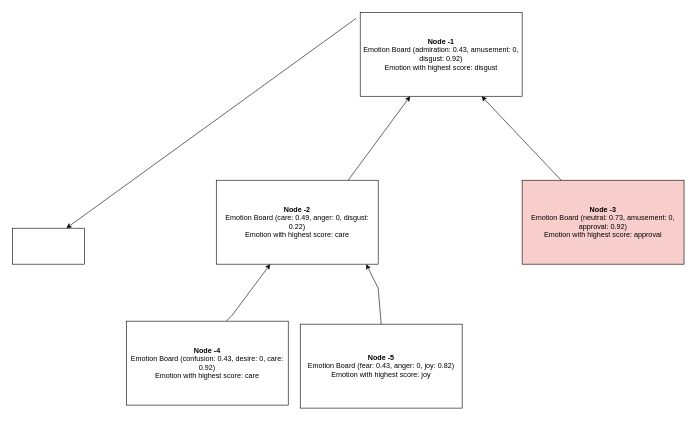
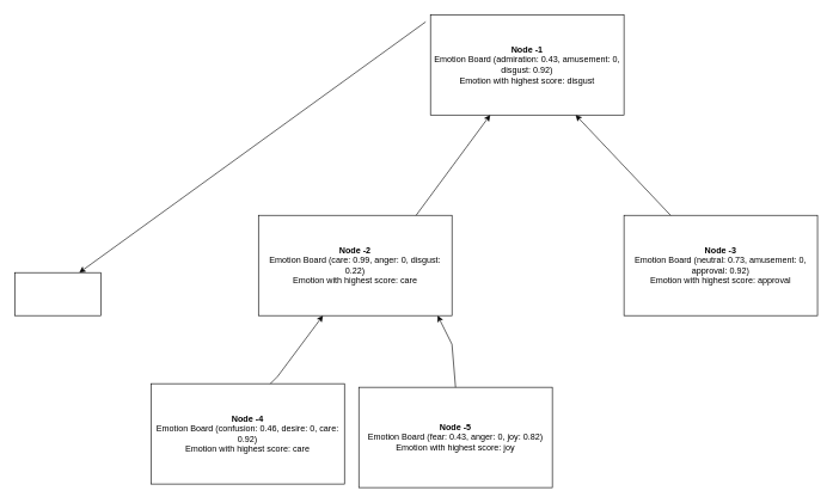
- <mxCell id="4" value="&lt;b&gt;Node -2&lt;br&gt;&lt;/b&gt;Emotion Board (care: 0.49, anger: 0, disgust: 0.22)&lt;br&gt;Emotion with highest score: care" style="rounded=0;whiteSpace=wrap;html=1;" vertex="1" parent="1"><mxGeometry x="360" y="300" width="270" height="140" as="geometry" /></mxCell>
+ <mxCell id="4" value="&lt;b&gt;Node -2&lt;br&gt;&lt;/b&gt;Emotion Board (care: 0.99, anger: 0, disgust: 0.22)&lt;br&gt;Emotion with highest score: care" style="rounded=0;whiteSpace=wrap;html=1;" vertex="1" parent="1"><mxGeometry x="360" y="300" width="270" height="140" as="geometry" /></mxCell>
- <mxCell id="3" value="&lt;b&gt;Node -3&lt;br&gt;&lt;/b&gt;Emotion Board (neutral: 0.73, amusement: 0, approval: 0.92)&lt;br&gt;Emotion with highest score: approval" style="rounded=0;whiteSpace=wrap;html=1;fillColor=#f8cecc;" vertex="1" parent="1"><mxGeometry x="870" y="300" width="270" height="140" as="geometry" /></mxCell>
+ <mxCell id="3" value="&lt;b&gt;Node -3&lt;br&gt;&lt;/b&gt;Emotion Board (neutral: 0.73, amusement: 0, approval: 0.92)&lt;br&gt;Emotion with highest score: approval" style="rounded=0;whiteSpace=wrap;html=1;" vertex="1" parent="1"><mxGeometry x="870" y="300" width="270" height="140" as="geometry" /></mxCell>
- <mxCell id="5" value="&lt;b&gt;Node -4&lt;br&gt;&lt;/b&gt;Emotion Board (confusion: 0.43, desire: 0, care: 0.92)&lt;br&gt;Emotion with highest score: care" style="rounded=0;whiteSpace=wrap;html=1;" vertex="1" parent="1"><mxGeometry x="210" y="535" width="270" height="140" as="geometry" /></mxCell>
+ <mxCell id="5" value="&lt;b&gt;Node -4&lt;br&gt;&lt;/b&gt;Emotion Board (confusion: 0.46, desire: 0, care: 0.92)&lt;br&gt;Emotion with highest score: care" style="rounded=0;whiteSpace=wrap;html=1;" vertex="1" parent="1"><mxGeometry x="210" y="535" width="270" height="140" as="geometry" /></mxCell>
